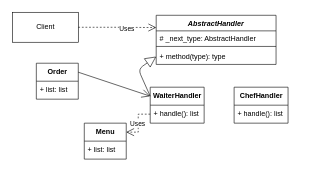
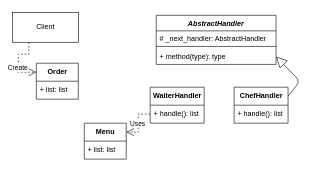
- <mxCell id="17" style="edgeStyle=orthogonalEdgeStyle;rounded=0;orthogonalLoop=1;jettySize=auto;html=1;exitX=1;exitY=0.5;exitDx=0;exitDy=0;endSize=11;startSize=11;endArrow=open;endFill=0;dashed=1;fontColor=#000000;entryX=0;entryY=0.25;entryDx=0;entryDy=0;" edge="1" source="16" parent="1" target="6"><mxGeometry relative="1" as="geometry"><mxPoint x="169.2" y="55.049" as="sourcePoint" /><mxPoint x="140" y="143" as="targetPoint" /></mxGeometry></mxCell>
- <mxCell id="18" value="Uses" style="edgeLabel;html=1;align=center;verticalAlign=middle;resizable=0;points=[];fontColor=#000000;" vertex="1" connectable="0" parent="17"><mxGeometry x="0.241" y="-2" relative="1" as="geometry"><mxPoint as="offset" /></mxGeometry></mxCell>
- <mxCell id="7" value="# _next_type: AbstractHandler" style="text;strokeColor=none;fillColor=none;align=left;verticalAlign=top;spacingLeft=4;spacingRight=4;overflow=hidden;rotatable=0;points=[[0,0.5],[1,0.5]];portConstraint=eastwest;" vertex="1" parent="6"><mxGeometry y="26" width="200" height="22" as="geometry" /></mxCell>
+ <mxCell id="7" value="# _next_handler: AbstractHandler" style="text;strokeColor=none;fillColor=none;align=left;verticalAlign=top;spacingLeft=4;spacingRight=4;overflow=hidden;rotatable=0;points=[[0,0.5],[1,0.5]];portConstraint=eastwest;" vertex="1" parent="6"><mxGeometry y="26" width="200" height="22" as="geometry" /></mxCell>
+ <mxCell id="21" style="edgeStyle=orthogonalEdgeStyle;rounded=0;orthogonalLoop=1;jettySize=auto;html=1;exitX=0.25;exitY=1;exitDx=0;exitDy=0;endSize=11;startSize=11;endArrow=open;endFill=0;dashed=1;fontColor=#000000;entryX=0;entryY=0.25;entryDx=0;entryDy=0;" edge="1" parent="1" source="16" target="2"><mxGeometry relative="1" as="geometry"><mxPoint x="130" y="60" as="sourcePoint" /><mxPoint x="270" y="55.5" as="targetPoint" /></mxGeometry></mxCell>
+ <mxCell id="22" value="Create" style="edgeLabel;html=1;align=center;verticalAlign=middle;resizable=0;points=[];fontColor=#000000;" vertex="1" connectable="0" parent="21"><mxGeometry x="0.241" y="-2" relative="1" as="geometry"><mxPoint as="offset" /></mxGeometry></mxCell>
- <mxCell id="15" value="" style="endArrow=block;endSize=16;endFill=0;html=1;entryX=0;entryY=0.5;entryDx=0;entryDy=0;exitX=0;exitY=0.25;exitDx=0;exitDy=0;" edge="1" parent="1" source="10" target="9"><mxGeometry width="160" relative="1" as="geometry"><mxPoint x="490" y="170" as="sourcePoint" /><mxPoint x="470" y="104" as="targetPoint" /><Array as="points"><mxPoint x="230" y="115" /></Array></mxGeometry></mxCell>
+ <mxCell id="14" value="" style="endArrow=block;endSize=16;endFill=0;html=1;entryX=1;entryY=0.5;entryDx=0;entryDy=0;exitX=1;exitY=0.25;exitDx=0;exitDy=0;" edge="1" parent="1" source="12" target="9"><mxGeometry width="160" relative="1" as="geometry"><mxPoint x="260" y="505" as="sourcePoint" /><mxPoint x="420" y="505" as="targetPoint" /><Array as="points"><mxPoint x="500" y="135" /></Array></mxGeometry></mxCell>
- <mxCell id="23" value="" style="endArrow=open;endFill=1;endSize=12;html=1;exitX=1;exitY=0.25;exitDx=0;exitDy=0;entryX=0;entryY=0.25;entryDx=0;entryDy=0;" edge="1" parent="1" source="2" target="10"><mxGeometry width="160" relative="1" as="geometry"><mxPoint x="240" y="385" as="sourcePoint" /><mxPoint x="400" y="385" as="targetPoint" /></mxGeometry></mxCell>
